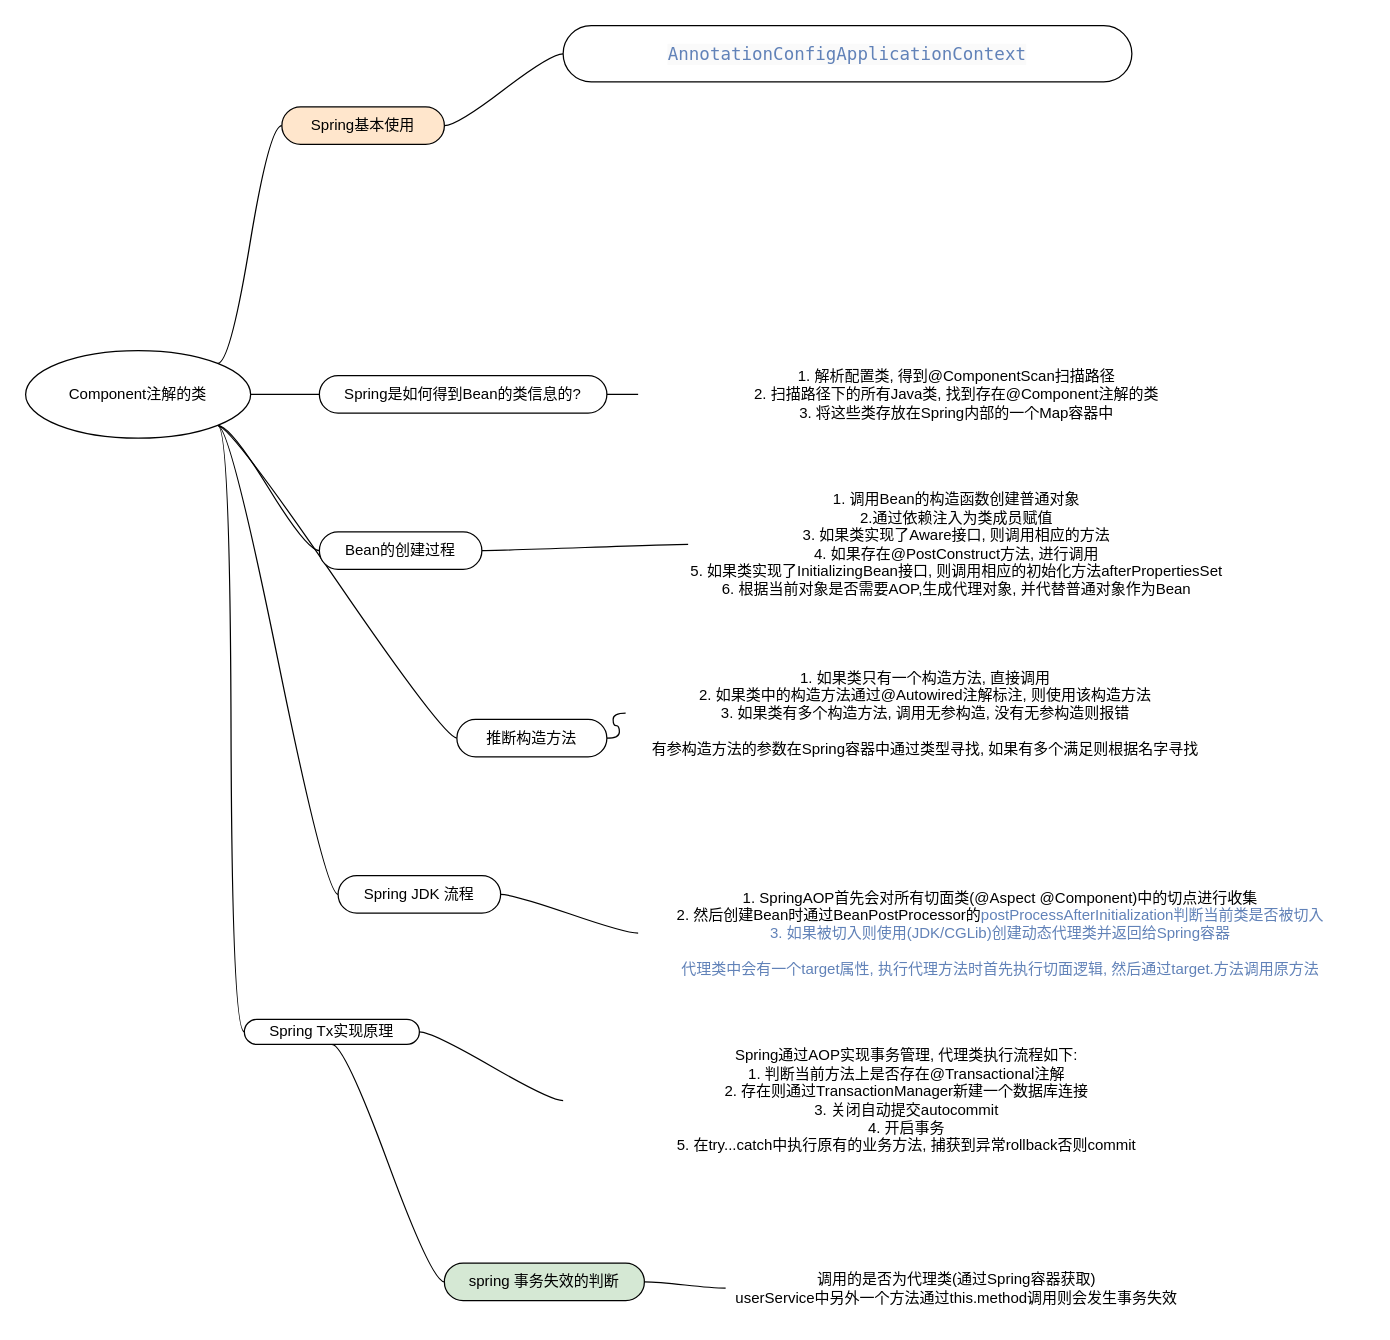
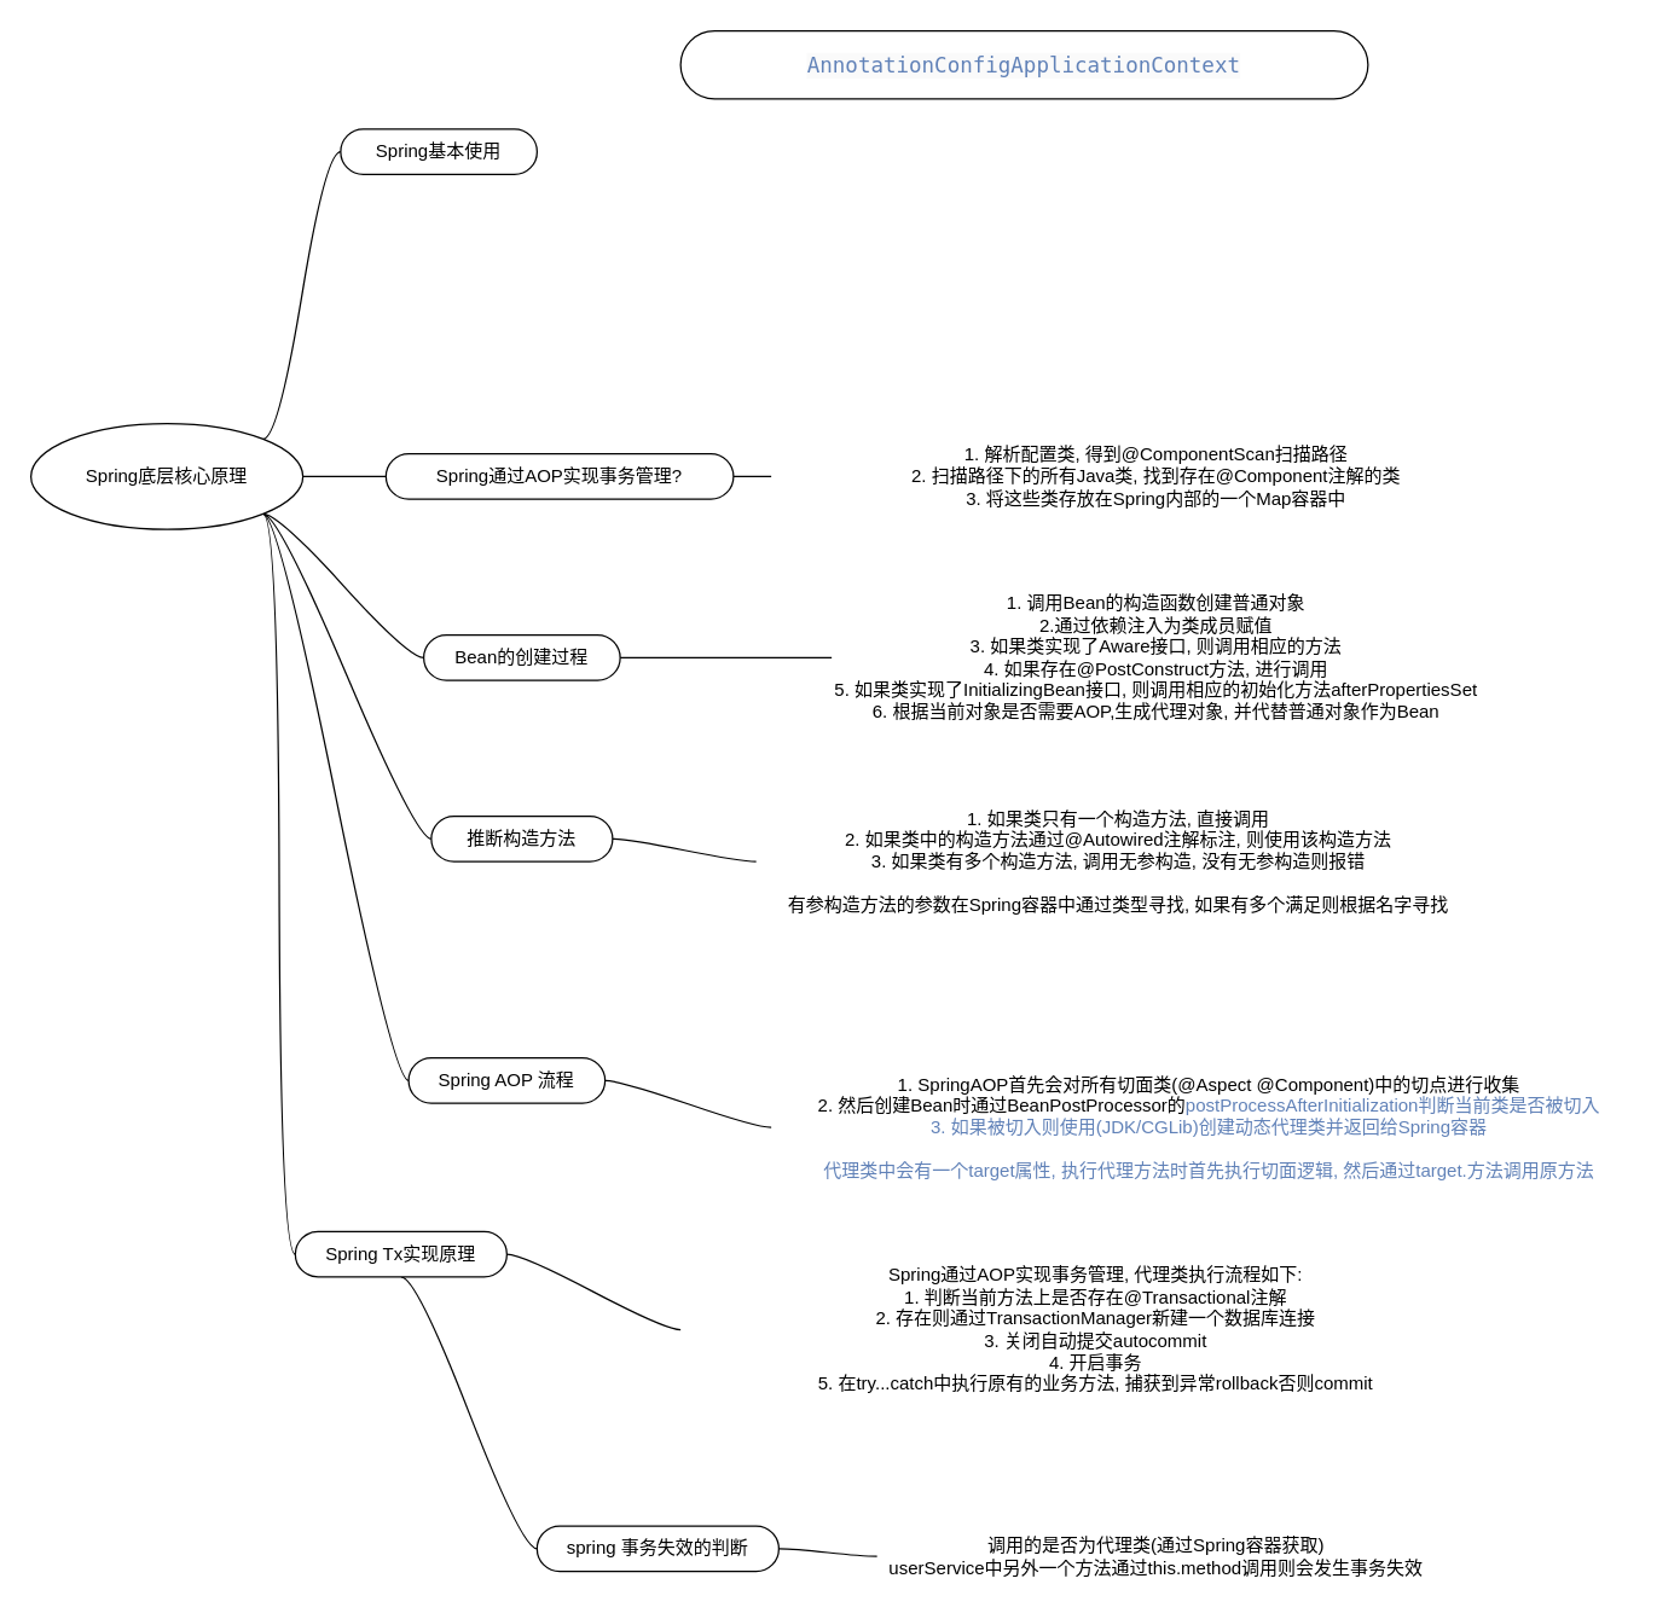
- <mxCell id="9" style="edgeStyle=entityRelationEdgeStyle;rounded=0;orthogonalLoop=1;jettySize=auto;html=1;startArrow=none;endArrow=none;segment=10;curved=1;sourcePerimeterSpacing=0;targetPerimeterSpacing=0;exitX=1;exitY=0.5;exitDx=0;exitDy=0;" edge="1" parent="1" source="10" target="11"><mxGeometry relative="1" as="geometry"><mxPoint x="440" y="60" as="targetPoint" /></mxGeometry></mxCell>
- <mxCell id="10" value="Spring基本使用" style="whiteSpace=wrap;html=1;rounded=1;arcSize=50;align=center;verticalAlign=middle;strokeWidth=1;autosize=1;spacing=4;treeFolding=1;treeMoving=1;newEdgeStyle={&quot;edgeStyle&quot;:&quot;entityRelationEdgeStyle&quot;,&quot;startArrow&quot;:&quot;none&quot;,&quot;endArrow&quot;:&quot;none&quot;,&quot;segment&quot;:10,&quot;curved&quot;:1,&quot;sourcePerimeterSpacing&quot;:0,&quot;targetPerimeterSpacing&quot;:0};fillColor=#ffe6cc;" vertex="1" parent="1"><mxGeometry x="225" y="85" width="130" height="30" as="geometry" /></mxCell>
+ <mxCell id="10" value="Spring基本使用" style="whiteSpace=wrap;html=1;rounded=1;arcSize=50;align=center;verticalAlign=middle;strokeWidth=1;autosize=1;spacing=4;treeFolding=1;treeMoving=1;newEdgeStyle={&quot;edgeStyle&quot;:&quot;entityRelationEdgeStyle&quot;,&quot;startArrow&quot;:&quot;none&quot;,&quot;endArrow&quot;:&quot;none&quot;,&quot;segment&quot;:10,&quot;curved&quot;:1,&quot;sourcePerimeterSpacing&quot;:0,&quot;targetPerimeterSpacing&quot;:0};" vertex="1" parent="1"><mxGeometry x="225" y="85" width="130" height="30" as="geometry" /></mxCell>
- <mxCell id="8" value="Component注解的类" style="ellipse;whiteSpace=wrap;html=1;align=center;newEdgeStyle={&quot;edgeStyle&quot;:&quot;entityRelationEdgeStyle&quot;,&quot;startArrow&quot;:&quot;none&quot;,&quot;endArrow&quot;:&quot;none&quot;,&quot;segment&quot;:10,&quot;curved&quot;:1,&quot;sourcePerimeterSpacing&quot;:0,&quot;targetPerimeterSpacing&quot;:0};treeFolding=1;treeMoving=1;" vertex="1" parent="1"><mxGeometry x="20" y="280" width="180" height="70" as="geometry" /></mxCell>
+ <mxCell id="8" value="Spring底层核心原理" style="ellipse;whiteSpace=wrap;html=1;align=center;newEdgeStyle={&quot;edgeStyle&quot;:&quot;entityRelationEdgeStyle&quot;,&quot;startArrow&quot;:&quot;none&quot;,&quot;endArrow&quot;:&quot;none&quot;,&quot;segment&quot;:10,&quot;curved&quot;:1,&quot;sourcePerimeterSpacing&quot;:0,&quot;targetPerimeterSpacing&quot;:0};treeFolding=1;treeMoving=1;" vertex="1" parent="1"><mxGeometry x="20" y="280" width="180" height="70" as="geometry" /></mxCell>
- <mxCell id="13" value="Spring是如何得到Bean的类信息的?" style="whiteSpace=wrap;html=1;rounded=1;arcSize=50;align=center;verticalAlign=middle;strokeWidth=1;autosize=1;spacing=4;treeFolding=1;treeMoving=1;newEdgeStyle={&quot;edgeStyle&quot;:&quot;entityRelationEdgeStyle&quot;,&quot;startArrow&quot;:&quot;none&quot;,&quot;endArrow&quot;:&quot;none&quot;,&quot;segment&quot;:10,&quot;curved&quot;:1,&quot;sourcePerimeterSpacing&quot;:0,&quot;targetPerimeterSpacing&quot;:0};" vertex="1" parent="1"><mxGeometry x="255" y="300" width="230" height="30" as="geometry" /></mxCell>
+ <mxCell id="13" value="Spring通过AOP实现事务管理?" style="whiteSpace=wrap;html=1;rounded=1;arcSize=50;align=center;verticalAlign=middle;strokeWidth=1;autosize=1;spacing=4;treeFolding=1;treeMoving=1;newEdgeStyle={&quot;edgeStyle&quot;:&quot;entityRelationEdgeStyle&quot;,&quot;startArrow&quot;:&quot;none&quot;,&quot;endArrow&quot;:&quot;none&quot;,&quot;segment&quot;:10,&quot;curved&quot;:1,&quot;sourcePerimeterSpacing&quot;:0,&quot;targetPerimeterSpacing&quot;:0};" vertex="1" parent="1"><mxGeometry x="255" y="300" width="230" height="30" as="geometry" /></mxCell>
- <mxCell id="16" value="Bean的创建过程" style="whiteSpace=wrap;html=1;rounded=1;arcSize=50;align=center;verticalAlign=middle;strokeWidth=1;autosize=1;spacing=4;treeFolding=1;treeMoving=1;newEdgeStyle={&quot;edgeStyle&quot;:&quot;entityRelationEdgeStyle&quot;,&quot;startArrow&quot;:&quot;none&quot;,&quot;endArrow&quot;:&quot;none&quot;,&quot;segment&quot;:10,&quot;curved&quot;:1,&quot;sourcePerimeterSpacing&quot;:0,&quot;targetPerimeterSpacing&quot;:0};" vertex="1" parent="1"><mxGeometry x="255" y="425" width="130" height="30" as="geometry" /></mxCell>
+ <mxCell id="16" value="Bean的创建过程" style="whiteSpace=wrap;html=1;rounded=1;arcSize=50;align=center;verticalAlign=middle;strokeWidth=1;autosize=1;spacing=4;treeFolding=1;treeMoving=1;newEdgeStyle={&quot;edgeStyle&quot;:&quot;entityRelationEdgeStyle&quot;,&quot;startArrow&quot;:&quot;none&quot;,&quot;endArrow&quot;:&quot;none&quot;,&quot;segment&quot;:10,&quot;curved&quot;:1,&quot;sourcePerimeterSpacing&quot;:0,&quot;targetPerimeterSpacing&quot;:0};" vertex="1" parent="1"><mxGeometry x="280" y="420" width="130" height="30" as="geometry" /></mxCell>
- <mxCell id="19" value="推断构造方法" style="whiteSpace=wrap;html=1;rounded=1;arcSize=50;align=center;verticalAlign=middle;strokeWidth=1;autosize=1;spacing=4;treeFolding=1;treeMoving=1;newEdgeStyle={&quot;edgeStyle&quot;:&quot;entityRelationEdgeStyle&quot;,&quot;startArrow&quot;:&quot;none&quot;,&quot;endArrow&quot;:&quot;none&quot;,&quot;segment&quot;:10,&quot;curved&quot;:1,&quot;sourcePerimeterSpacing&quot;:0,&quot;targetPerimeterSpacing&quot;:0};" vertex="1" parent="1"><mxGeometry x="365" y="575" width="120" height="30" as="geometry" /></mxCell>
+ <mxCell id="19" value="推断构造方法" style="whiteSpace=wrap;html=1;rounded=1;arcSize=50;align=center;verticalAlign=middle;strokeWidth=1;autosize=1;spacing=4;treeFolding=1;treeMoving=1;newEdgeStyle={&quot;edgeStyle&quot;:&quot;entityRelationEdgeStyle&quot;,&quot;startArrow&quot;:&quot;none&quot;,&quot;endArrow&quot;:&quot;none&quot;,&quot;segment&quot;:10,&quot;curved&quot;:1,&quot;sourcePerimeterSpacing&quot;:0,&quot;targetPerimeterSpacing&quot;:0};" vertex="1" parent="1"><mxGeometry x="285" y="540" width="120" height="30" as="geometry" /></mxCell>
- <mxCell id="22" value="Spring JDK 流程" style="whiteSpace=wrap;html=1;rounded=1;arcSize=50;align=center;verticalAlign=middle;strokeWidth=1;autosize=1;spacing=4;treeFolding=1;treeMoving=1;newEdgeStyle={&quot;edgeStyle&quot;:&quot;entityRelationEdgeStyle&quot;,&quot;startArrow&quot;:&quot;none&quot;,&quot;endArrow&quot;:&quot;none&quot;,&quot;segment&quot;:10,&quot;curved&quot;:1,&quot;sourcePerimeterSpacing&quot;:0,&quot;targetPerimeterSpacing&quot;:0};" vertex="1" parent="1"><mxGeometry x="270" y="700" width="130" height="30" as="geometry" /></mxCell>
+ <mxCell id="22" value="Spring AOP 流程" style="whiteSpace=wrap;html=1;rounded=1;arcSize=50;align=center;verticalAlign=middle;strokeWidth=1;autosize=1;spacing=4;treeFolding=1;treeMoving=1;newEdgeStyle={&quot;edgeStyle&quot;:&quot;entityRelationEdgeStyle&quot;,&quot;startArrow&quot;:&quot;none&quot;,&quot;endArrow&quot;:&quot;none&quot;,&quot;segment&quot;:10,&quot;curved&quot;:1,&quot;sourcePerimeterSpacing&quot;:0,&quot;targetPerimeterSpacing&quot;:0};" vertex="1" parent="1"><mxGeometry x="270" y="700" width="130" height="30" as="geometry" /></mxCell>
- <mxCell id="26" value="Spring Tx实现原理" style="whiteSpace=wrap;html=1;rounded=1;arcSize=50;align=center;verticalAlign=middle;strokeWidth=1;autosize=1;spacing=4;treeFolding=1;treeMoving=1;newEdgeStyle={&quot;edgeStyle&quot;:&quot;entityRelationEdgeStyle&quot;,&quot;startArrow&quot;:&quot;none&quot;,&quot;endArrow&quot;:&quot;none&quot;,&quot;segment&quot;:10,&quot;curved&quot;:1,&quot;sourcePerimeterSpacing&quot;:0,&quot;targetPerimeterSpacing&quot;:0};" vertex="1" parent="1"><mxGeometry x="195" y="815" width="140" height="20" as="geometry" /></mxCell>
+ <mxCell id="26" value="Spring Tx实现原理" style="whiteSpace=wrap;html=1;rounded=1;arcSize=50;align=center;verticalAlign=middle;strokeWidth=1;autosize=1;spacing=4;treeFolding=1;treeMoving=1;newEdgeStyle={&quot;edgeStyle&quot;:&quot;entityRelationEdgeStyle&quot;,&quot;startArrow&quot;:&quot;none&quot;,&quot;endArrow&quot;:&quot;none&quot;,&quot;segment&quot;:10,&quot;curved&quot;:1,&quot;sourcePerimeterSpacing&quot;:0,&quot;targetPerimeterSpacing&quot;:0};" vertex="1" parent="1"><mxGeometry x="195" y="815" width="140" height="30" as="geometry" /></mxCell>
- <mxCell id="29" value="spring 事务失效的判断" style="whiteSpace=wrap;html=1;rounded=1;arcSize=50;align=center;verticalAlign=middle;strokeWidth=1;autosize=1;spacing=4;treeFolding=1;treeMoving=1;newEdgeStyle={&quot;edgeStyle&quot;:&quot;entityRelationEdgeStyle&quot;,&quot;startArrow&quot;:&quot;none&quot;,&quot;endArrow&quot;:&quot;none&quot;,&quot;segment&quot;:10,&quot;curved&quot;:1,&quot;sourcePerimeterSpacing&quot;:0,&quot;targetPerimeterSpacing&quot;:0};fillColor=#d5e8d4;" vertex="1" parent="1"><mxGeometry x="355" y="1010" width="160" height="30" as="geometry" /></mxCell>
+ <mxCell id="29" value="spring 事务失效的判断" style="whiteSpace=wrap;html=1;rounded=1;arcSize=50;align=center;verticalAlign=middle;strokeWidth=1;autosize=1;spacing=4;treeFolding=1;treeMoving=1;newEdgeStyle={&quot;edgeStyle&quot;:&quot;entityRelationEdgeStyle&quot;,&quot;startArrow&quot;:&quot;none&quot;,&quot;endArrow&quot;:&quot;none&quot;,&quot;segment&quot;:10,&quot;curved&quot;:1,&quot;sourcePerimeterSpacing&quot;:0,&quot;targetPerimeterSpacing&quot;:0};" vertex="1" parent="1"><mxGeometry x="355" y="1010" width="160" height="30" as="geometry" /></mxCell>
